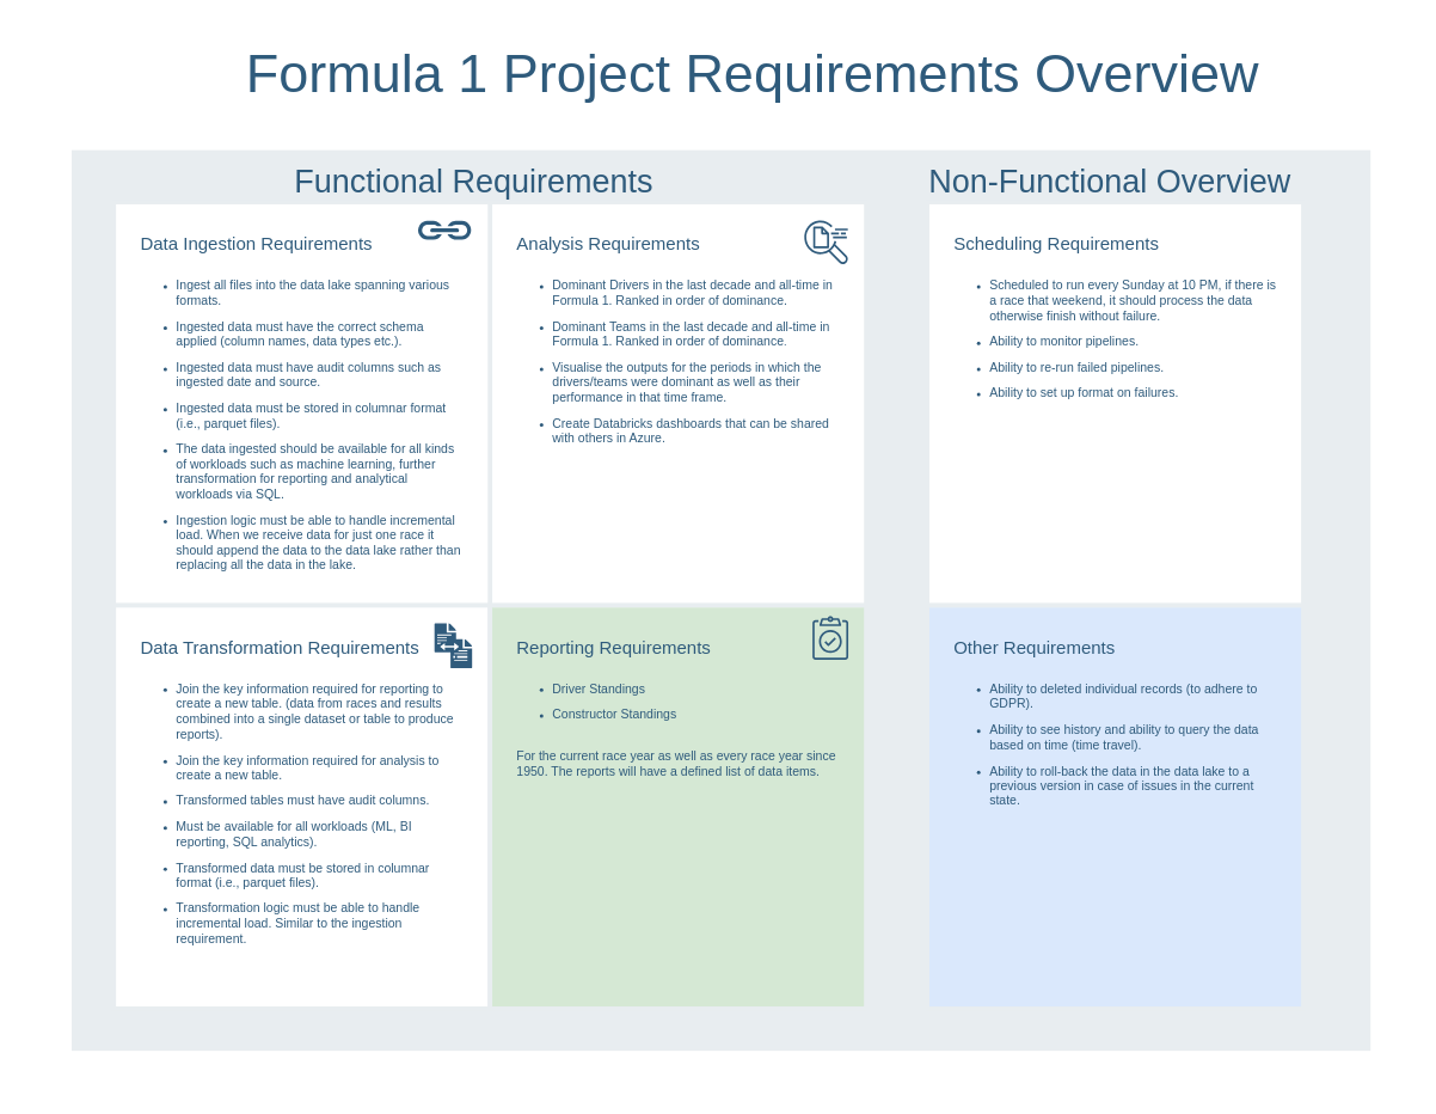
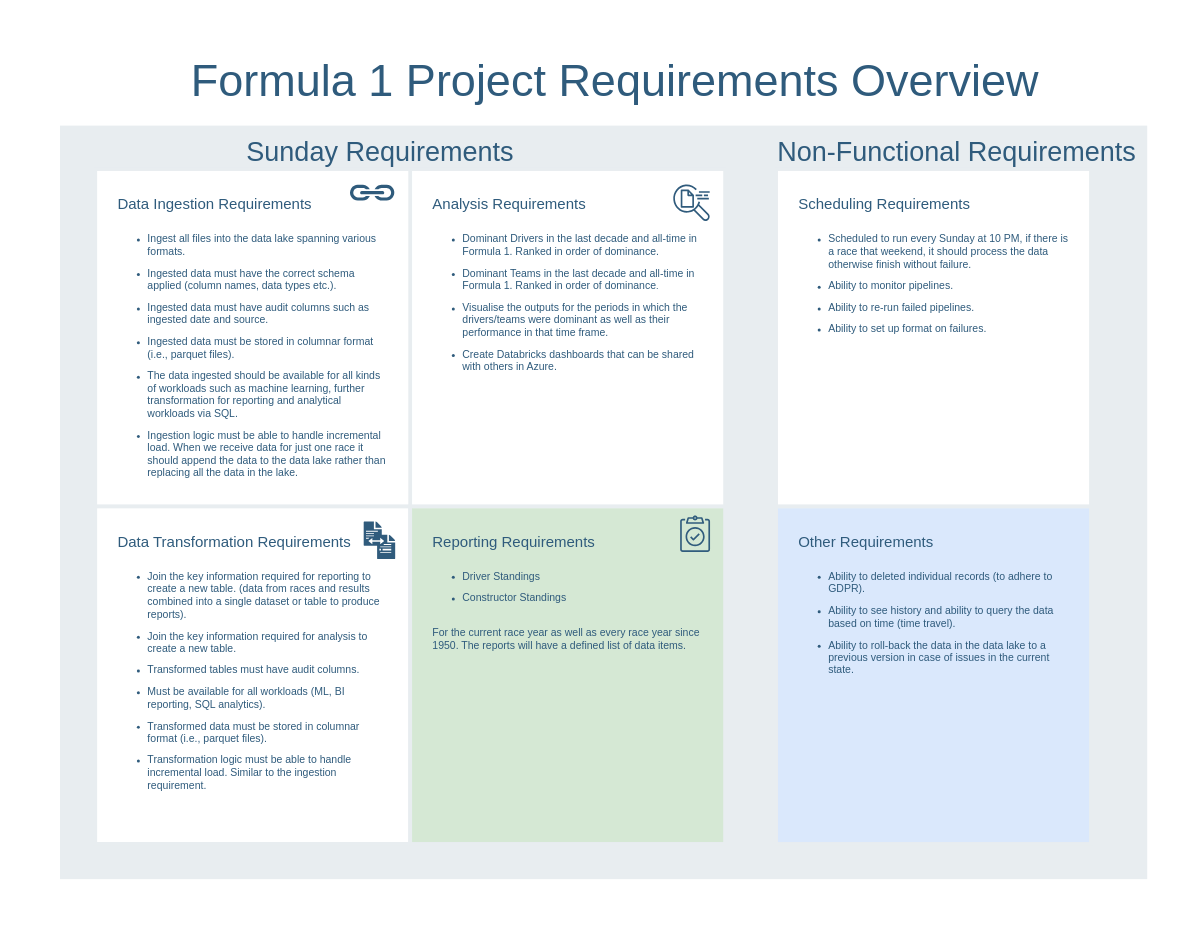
- <mxCell id="4" value="Formula 1 Project Requirements Overview" style="text;html=1;resizable=0;points=[];autosize=1;align=left;verticalAlign=top;spacingTop=-4;fontSize=60;fontColor=#2F5B7C;fillColor=#FFFFFF;" parent="1" vertex="1"><mxGeometry x="272" y="44" width="1148" height="78" as="geometry" /></mxCell>
+ <mxCell id="4" value="Formula 1 Project Requirements Overview" style="text;html=1;resizable=0;points=[];autosize=1;align=left;verticalAlign=top;spacingTop=-4;fontSize=60;fontColor=#2F5B7C;fillColor=#FFFFFF;" parent="1" vertex="1"><mxGeometry x="252" y="69" width="1148" height="78" as="geometry" /></mxCell>
- <mxCell id="5" value="&lt;font style=&quot;font-size: 36px;&quot;&gt;Functional Requirements&lt;/font&gt;" style="text;html=1;resizable=0;points=[];autosize=1;align=left;verticalAlign=top;spacingTop=-4;fontSize=60;fontColor=#2F5B7C;" vertex="1" parent="1"><mxGeometry x="326" y="156" width="420" height="80" as="geometry" /></mxCell>
+ <mxCell id="5" value="&lt;font style=&quot;font-size: 36px;&quot;&gt;Sunday Requirements&lt;/font&gt;" style="text;html=1;resizable=0;points=[];autosize=1;align=left;verticalAlign=top;spacingTop=-4;fontSize=60;fontColor=#2F5B7C;" vertex="1" parent="1"><mxGeometry x="326" y="156" width="420" height="80" as="geometry" /></mxCell>
- <mxCell id="18" value="&lt;font style=&quot;font-size: 36px;&quot;&gt;Non-Functional Overview&lt;/font&gt;" style="text;html=1;resizable=0;points=[];autosize=1;align=left;verticalAlign=top;spacingTop=-4;fontSize=60;fontColor=#2F5B7C;" vertex="1" parent="1"><mxGeometry x="1034" y="156" width="496" height="78" as="geometry" /></mxCell>
+ <mxCell id="18" value="&lt;font style=&quot;font-size: 36px;&quot;&gt;Non-Functional Requirements&lt;/font&gt;" style="text;html=1;resizable=0;points=[];autosize=1;align=left;verticalAlign=top;spacingTop=-4;fontSize=60;fontColor=#2F5B7C;" vertex="1" parent="1"><mxGeometry x="1034" y="156" width="496" height="78" as="geometry" /></mxCell>
